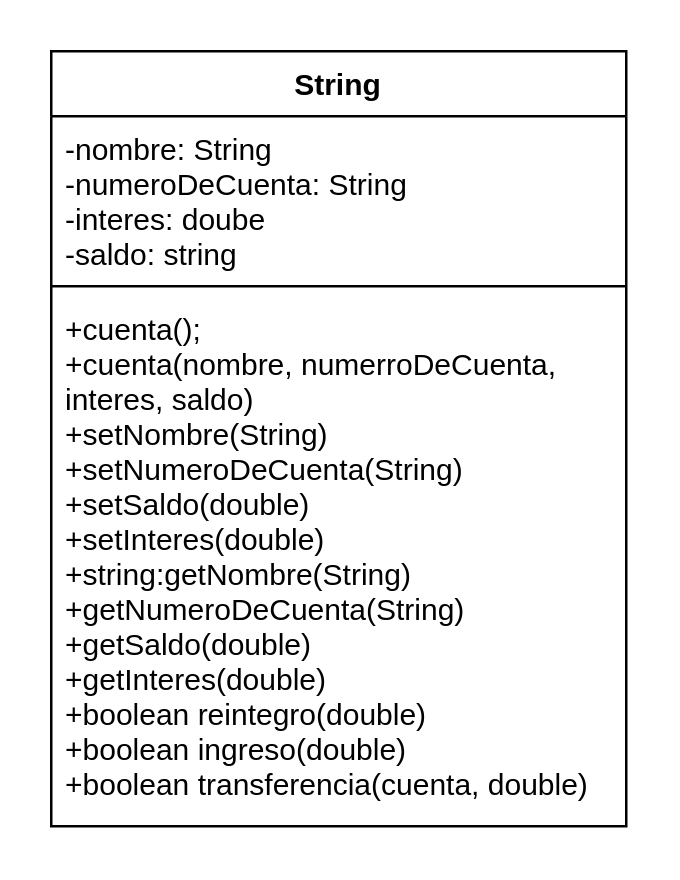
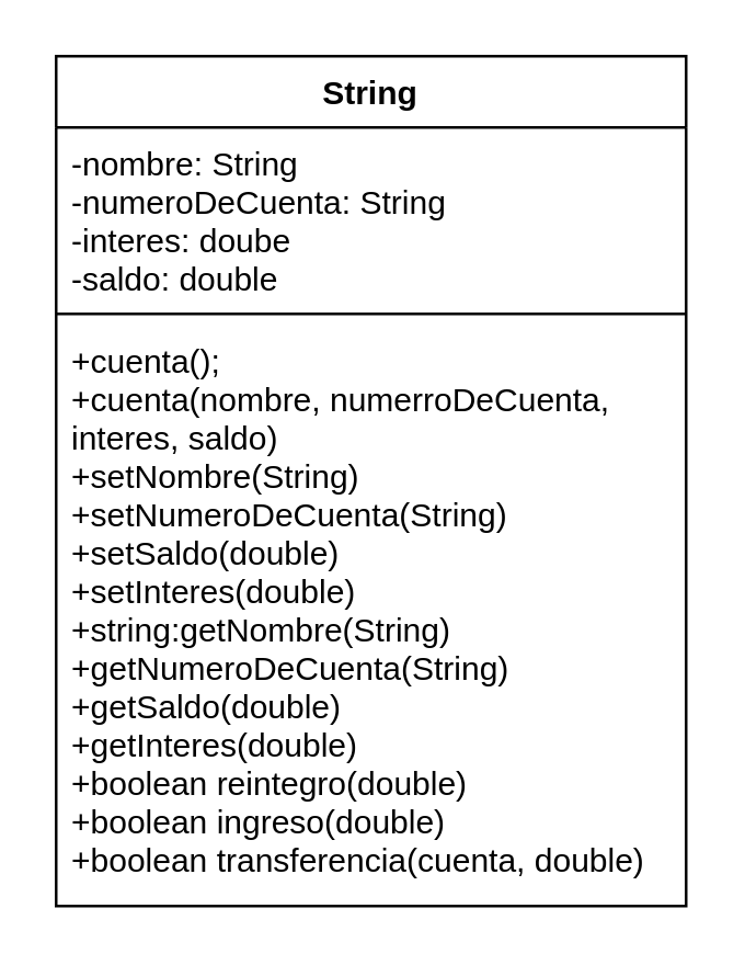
- <mxCell id="3" value="-nombre: String&#10;-numeroDeCuenta: String&#10;-interes: doube&#10;-saldo: string" style="text;strokeColor=none;fillColor=none;align=left;verticalAlign=top;spacingLeft=4;spacingRight=4;overflow=hidden;rotatable=0;points=[[0,0.5],[1,0.5]];portConstraint=eastwest;" parent="2" vertex="1"><mxGeometry y="26" width="230" height="64" as="geometry" /></mxCell>
+ <mxCell id="3" value="-nombre: String&#10;-numeroDeCuenta: String&#10;-interes: doube&#10;-saldo: double" style="text;strokeColor=none;fillColor=none;align=left;verticalAlign=top;spacingLeft=4;spacingRight=4;overflow=hidden;rotatable=0;points=[[0,0.5],[1,0.5]];portConstraint=eastwest;" parent="2" vertex="1"><mxGeometry y="26" width="230" height="64" as="geometry" /></mxCell>
